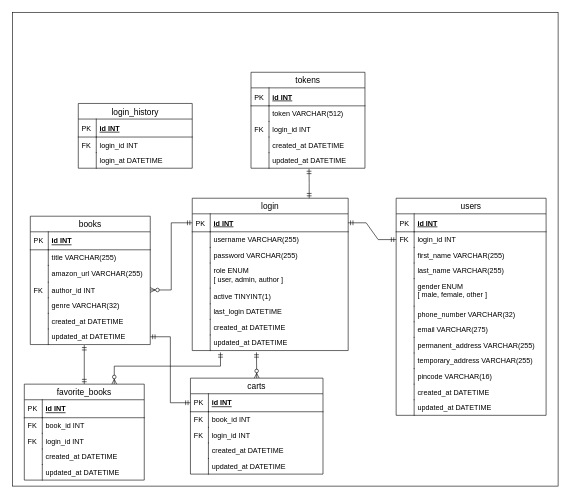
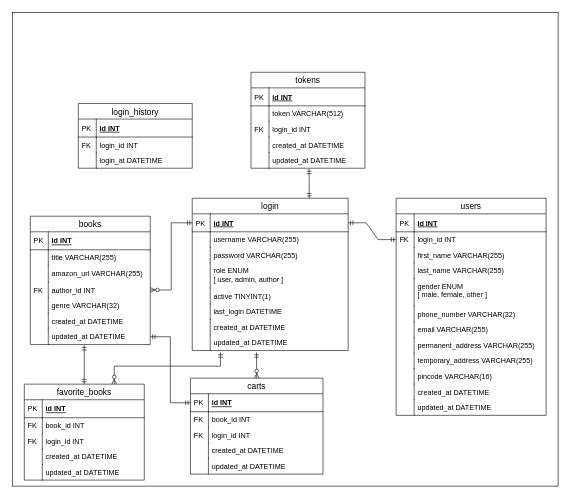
- <mxCell id="44" value="email VARCHAR(275)" style="shape=partialRectangle;top=0;left=0;right=0;bottom=0;align=left;verticalAlign=top;fillColor=none;spacingLeft=34;spacingRight=4;overflow=hidden;rotatable=0;points=[[0,0.5],[1,0.5]];portConstraint=eastwest;dropTarget=0;fontSize=12;" vertex="1" parent="31"><mxGeometry y="206" width="250" height="26" as="geometry" /></mxCell>
+ <mxCell id="44" value="email VARCHAR(255)" style="shape=partialRectangle;top=0;left=0;right=0;bottom=0;align=left;verticalAlign=top;fillColor=none;spacingLeft=34;spacingRight=4;overflow=hidden;rotatable=0;points=[[0,0.5],[1,0.5]];portConstraint=eastwest;dropTarget=0;fontSize=12;" vertex="1" parent="31"><mxGeometry y="206" width="250" height="26" as="geometry" /></mxCell>
